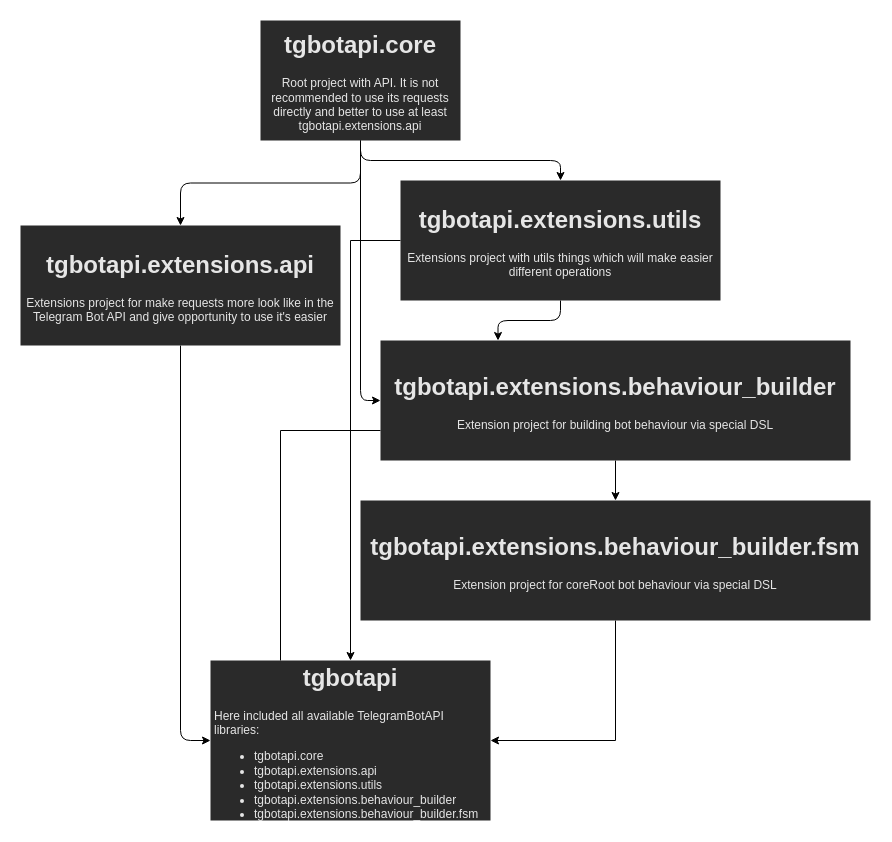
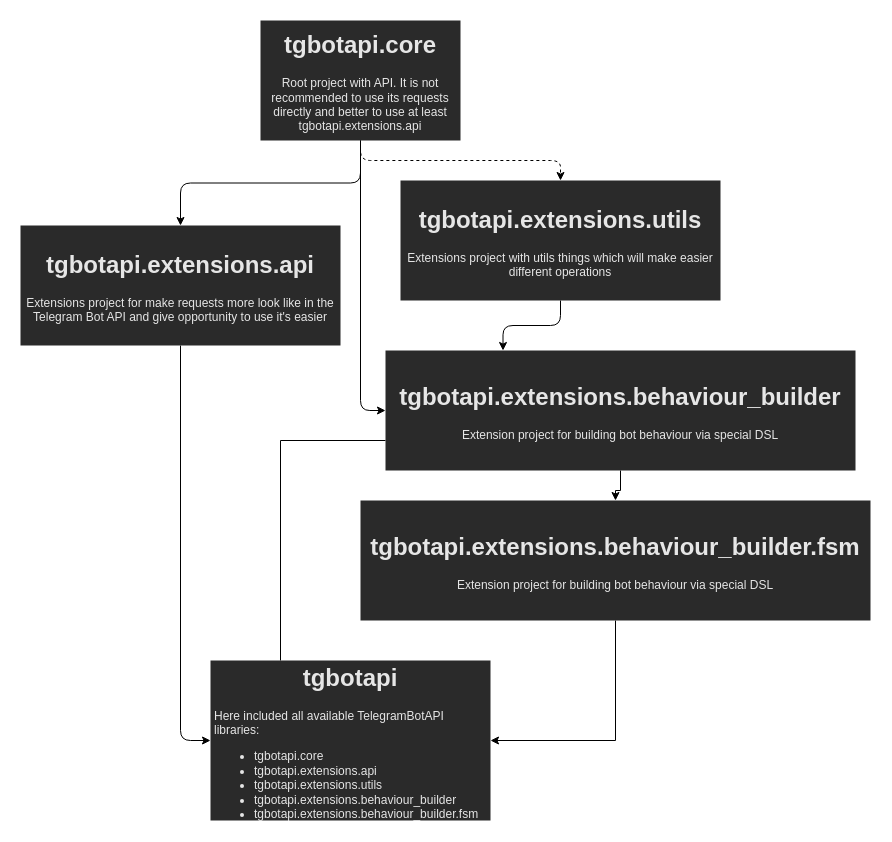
- <mxCell id="5" style="edgeStyle=orthogonalEdgeStyle;orthogonalLoop=1;jettySize=auto;html=1;entryX=0.5;entryY=0;entryDx=0;entryDy=0;" parent="1" source="7" target="10" edge="1"><mxGeometry relative="1" as="geometry" /></mxCell>
+ <mxCell id="5" style="edgeStyle=orthogonalEdgeStyle;orthogonalLoop=1;jettySize=auto;html=1;entryX=0.5;entryY=0;entryDx=0;entryDy=0;dashed=1;" parent="1" source="7" target="10" edge="1"><mxGeometry relative="1" as="geometry" /></mxCell>
- <mxCell id="13" value="&lt;h1 style=&quot;text-align: left&quot;&gt;&lt;span style=&quot;font-size: 24px&quot;&gt;&lt;b&gt;tgbotapi.extensions.behaviour_builder&lt;/b&gt;&lt;/span&gt;&lt;/h1&gt;&lt;p&gt;&lt;span style=&quot;font-size: 12px ; font-weight: 400&quot;&gt;Extension project for building bot behaviour via special DSL&lt;/span&gt;&lt;/p&gt;" style="text;html=1;align=center;verticalAlign=middle;shadow=0;glass=0;spacing=5;whiteSpace=wrap;fillColor=#2a2a2a;fontColor=#E6E6E6;" parent="1" vertex="1"><mxGeometry x="380" y="340" width="470" height="120" as="geometry" /></mxCell>
+ <mxCell id="13" value="&lt;h1 style=&quot;text-align: left&quot;&gt;&lt;span style=&quot;font-size: 24px&quot;&gt;&lt;b&gt;tgbotapi.extensions.behaviour_builder&lt;/b&gt;&lt;/span&gt;&lt;/h1&gt;&lt;p&gt;&lt;span style=&quot;font-size: 12px ; font-weight: 400&quot;&gt;Extension project for building bot behaviour via special DSL&lt;/span&gt;&lt;/p&gt;" style="text;html=1;align=center;verticalAlign=middle;shadow=0;glass=0;spacing=5;whiteSpace=wrap;fillColor=#2a2a2a;fontColor=#E6E6E6;" parent="1" vertex="1"><mxGeometry x="385" y="350" width="470" height="120" as="geometry" /></mxCell>
- <mxCell id="9" style="edgeStyle=orthogonalEdgeStyle;rounded=0;orthogonalLoop=1;jettySize=auto;html=1;exitX=0;exitY=0.5;exitDx=0;exitDy=0;entryX=0.5;entryY=0;entryDx=0;entryDy=0;" edge="1" parent="1" source="10" target="14"><mxGeometry relative="1" as="geometry"><Array as="points"><mxPoint x="350" y="240" /></Array></mxGeometry></mxCell>
- <mxCell id="16" value="&lt;h1 style=&quot;text-align: left&quot;&gt;&lt;span style=&quot;font-size: 24px&quot;&gt;&lt;b&gt;tgbotapi.extensions.behaviour_builder.fsm&lt;/b&gt;&lt;/span&gt;&lt;/h1&gt;&lt;p&gt;&lt;span style=&quot;font-size: 12px ; font-weight: 400&quot;&gt;Extension project for coreRoot bot behaviour via special DSL&lt;/span&gt;&lt;/p&gt;" style="text;html=1;align=center;verticalAlign=middle;shadow=0;glass=0;spacing=5;whiteSpace=wrap;fillColor=#2a2a2a;fontColor=#E6E6E6;" vertex="1" parent="1"><mxGeometry x="360" y="500" width="510" height="120" as="geometry" /></mxCell>
+ <mxCell id="16" value="&lt;h1 style=&quot;text-align: left&quot;&gt;&lt;span style=&quot;font-size: 24px&quot;&gt;&lt;b&gt;tgbotapi.extensions.behaviour_builder.fsm&lt;/b&gt;&lt;/span&gt;&lt;/h1&gt;&lt;p&gt;&lt;span style=&quot;font-size: 12px ; font-weight: 400&quot;&gt;Extension project for building bot behaviour via special DSL&lt;/span&gt;&lt;/p&gt;" style="text;html=1;align=center;verticalAlign=middle;shadow=0;glass=0;spacing=5;whiteSpace=wrap;fillColor=#2a2a2a;fontColor=#E6E6E6;" vertex="1" parent="1"><mxGeometry x="360" y="500" width="510" height="120" as="geometry" /></mxCell>
